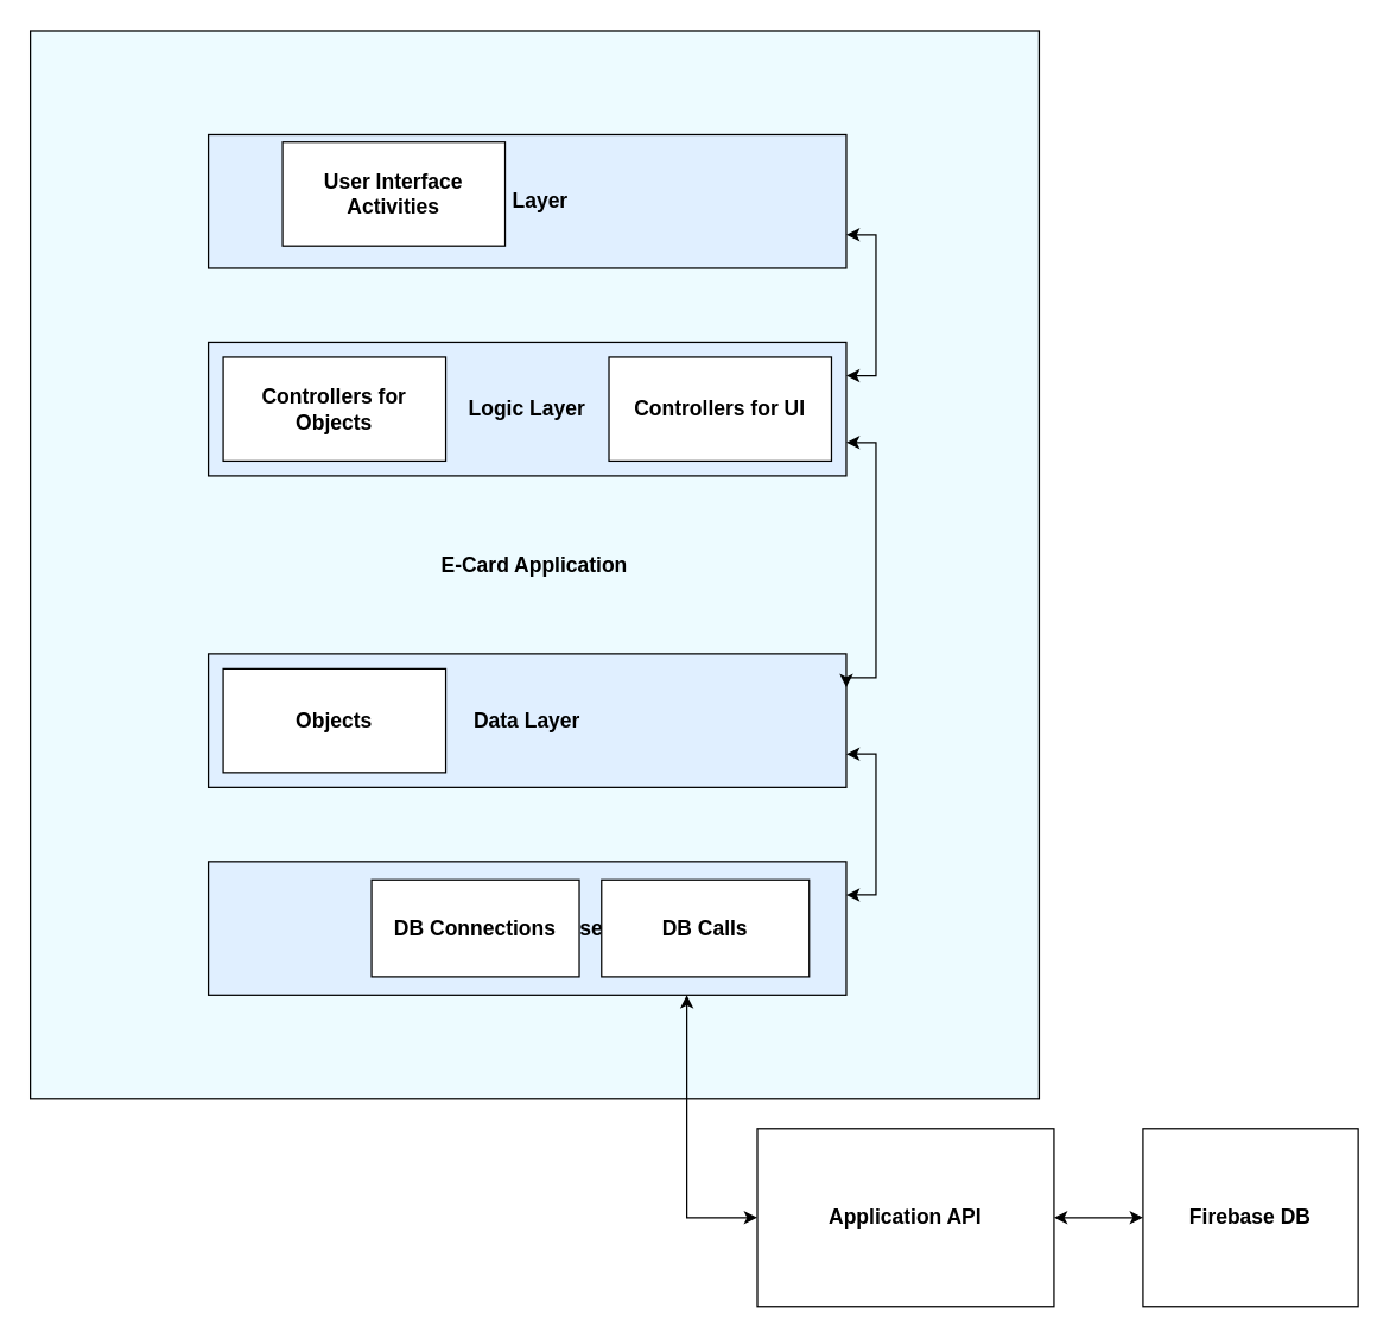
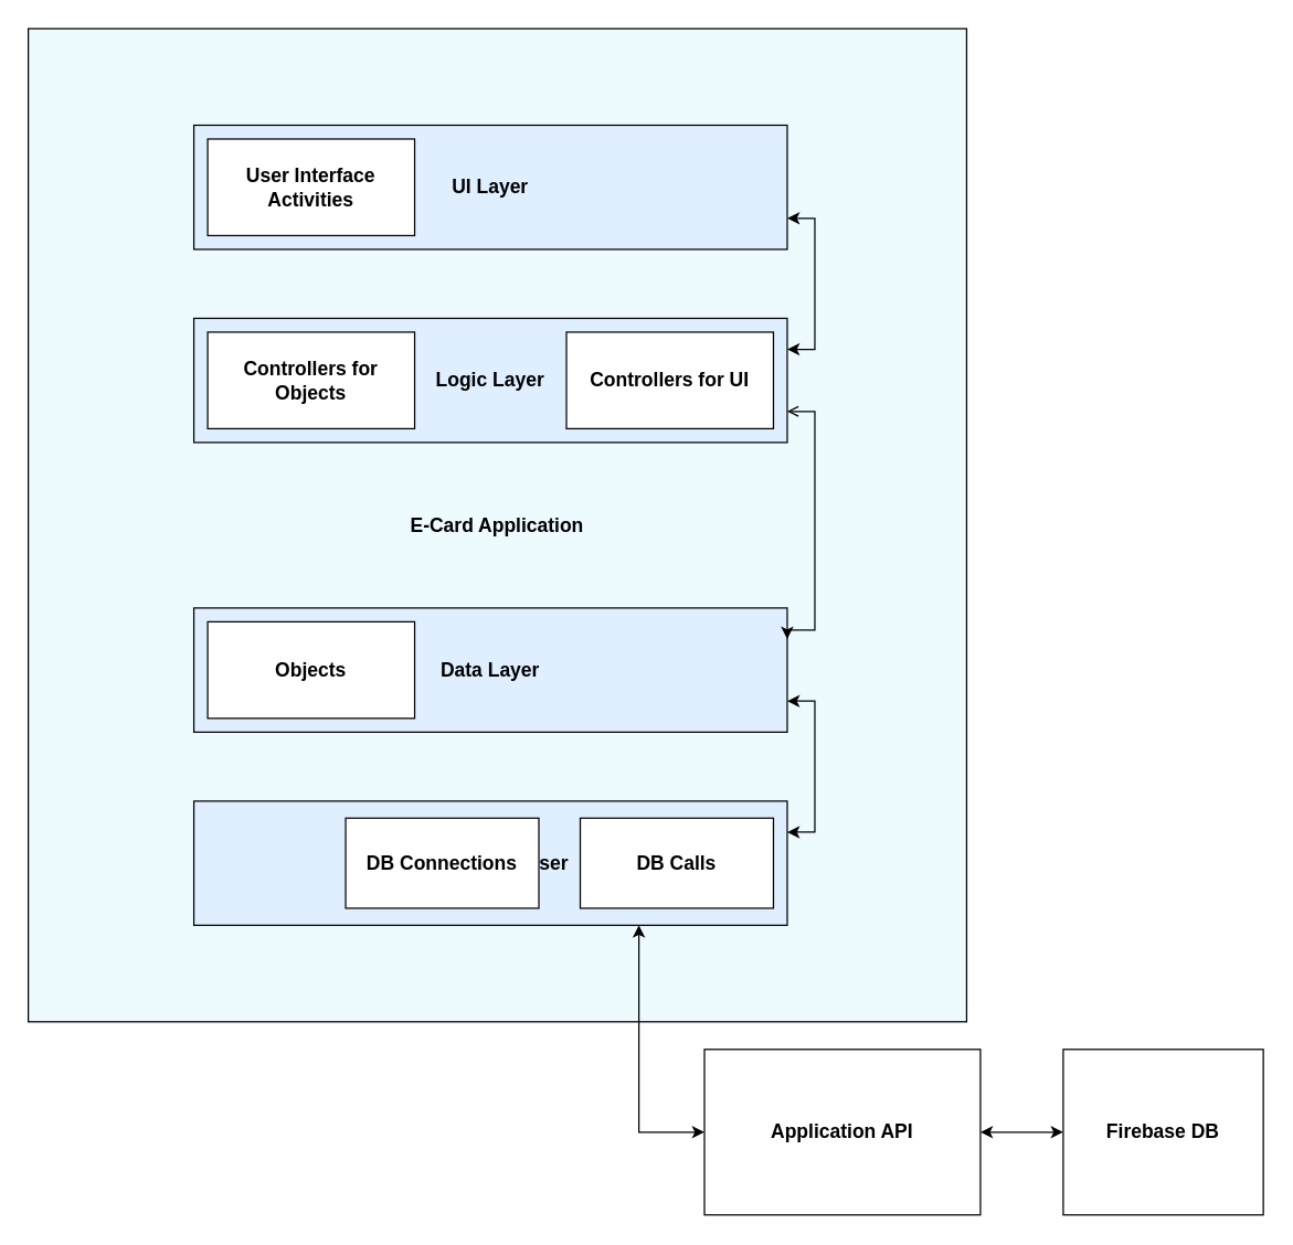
- <mxCell id="14" value="&lt;span style=&quot;font-size: 14px&quot;&gt;&lt;b&gt;User Interface Activities&lt;/b&gt;&lt;/span&gt;" style="rounded=0;whiteSpace=wrap;html=1;" vertex="1" parent="1"><mxGeometry x="190" y="95" width="150" height="70" as="geometry" /></mxCell>
+ <mxCell id="14" value="&lt;span style=&quot;font-size: 14px&quot;&gt;&lt;b&gt;User Interface Activities&lt;/b&gt;&lt;/span&gt;" style="rounded=0;whiteSpace=wrap;html=1;" vertex="1" parent="1"><mxGeometry x="150" y="100" width="150" height="70" as="geometry" /></mxCell>
- <mxCell id="16" value="" style="endArrow=classic;startArrow=classic;html=1;edgeStyle=orthogonalEdgeStyle;rounded=0;entryX=1;entryY=0.75;entryDx=0;entryDy=0;exitX=1;exitY=0.25;exitDx=0;exitDy=0;" edge="1" parent="1" source="5" target="7"><mxGeometry width="50" height="50" relative="1" as="geometry"><mxPoint x="590" y="455" as="sourcePoint" /><mxPoint x="590" y="360" as="targetPoint" /><Array as="points"><mxPoint x="570" y="456" /><mxPoint x="590" y="456" /><mxPoint x="590" y="298" /></Array></mxGeometry></mxCell>
+ <mxCell id="16" value="" style="endArrow=open;startArrow=classic;html=1;edgeStyle=orthogonalEdgeStyle;rounded=0;entryX=1;entryY=0.75;entryDx=0;entryDy=0;exitX=1;exitY=0.25;exitDx=0;exitDy=0;" edge="1" parent="1" source="5" target="7"><mxGeometry width="50" height="50" relative="1" as="geometry"><mxPoint x="590" y="455" as="sourcePoint" /><mxPoint x="590" y="360" as="targetPoint" /><Array as="points"><mxPoint x="570" y="456" /><mxPoint x="590" y="456" /><mxPoint x="590" y="298" /></Array></mxGeometry></mxCell>
- <mxCell id="12" value="&lt;span style=&quot;font-size: 14px&quot;&gt;&lt;b&gt;DB Calls&lt;/b&gt;&lt;/span&gt;" style="rounded=0;whiteSpace=wrap;html=1;" vertex="1" parent="1"><mxGeometry x="405" y="592.33" width="140" height="65.33" as="geometry" /></mxCell>
+ <mxCell id="12" value="&lt;span style=&quot;font-size: 14px&quot;&gt;&lt;b&gt;DB Calls&lt;/b&gt;&lt;/span&gt;" style="rounded=0;whiteSpace=wrap;html=1;" vertex="1" parent="1"><mxGeometry x="420" y="592.33" width="140" height="65.33" as="geometry" /></mxCell>
